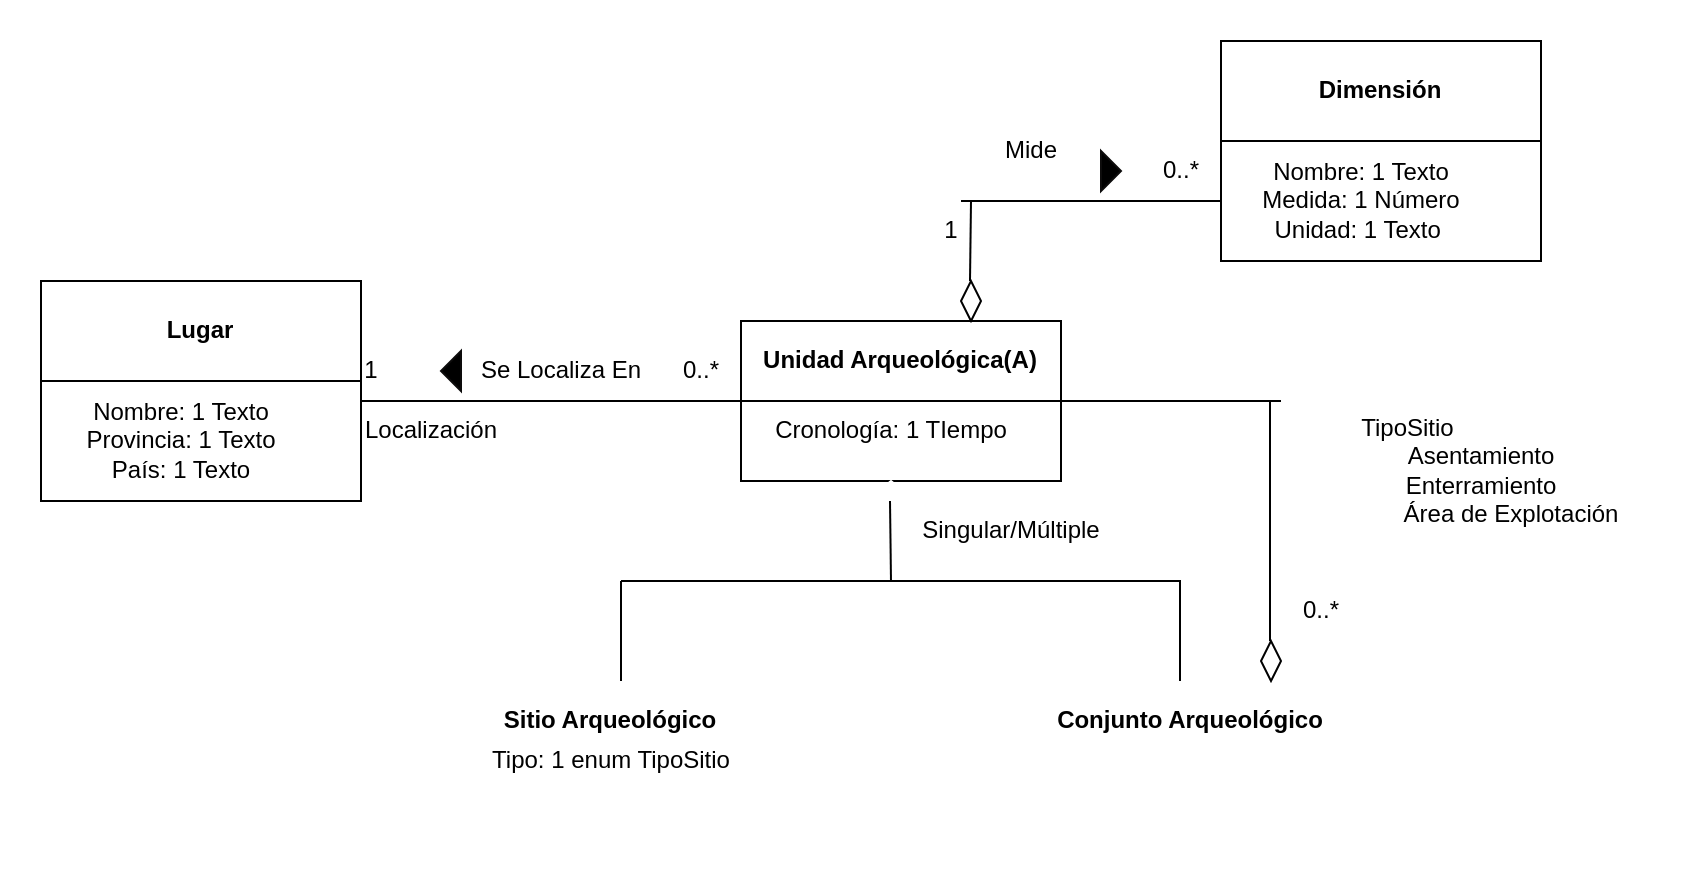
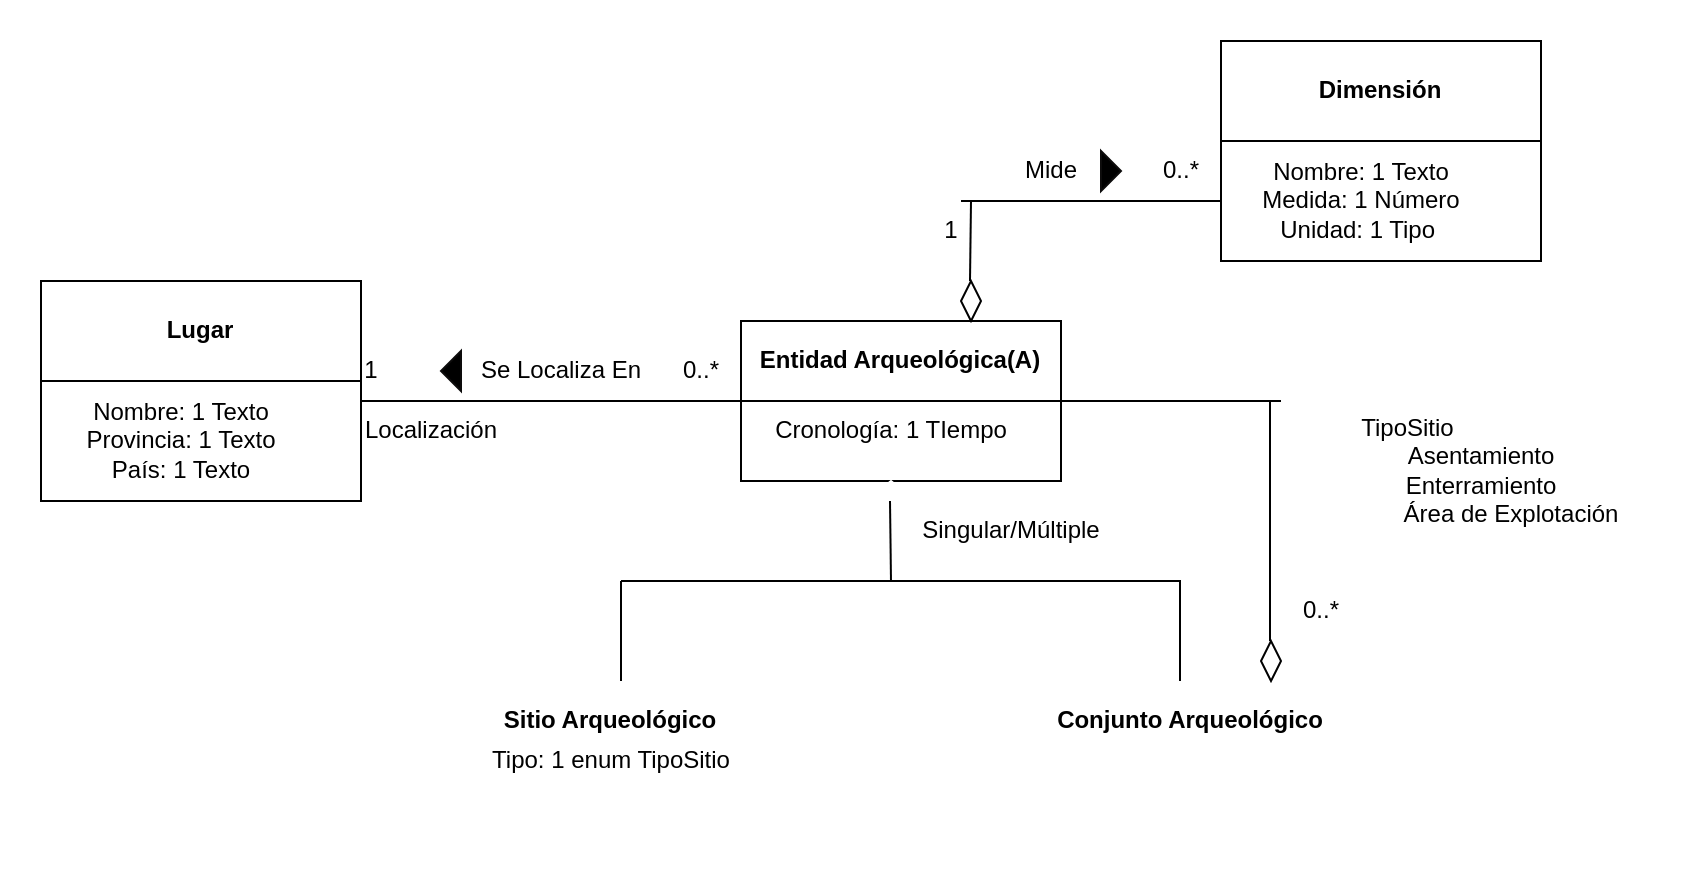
- <mxCell id="19" value="Mide" style="text;html=1;align=center;verticalAlign=middle;resizable=0;points=[];autosize=1;strokeColor=none;fillColor=none;" vertex="1" parent="1"><mxGeometry x="490" y="60" width="50" height="30" as="geometry" /></mxCell>
+ <mxCell id="19" value="Mide" style="text;html=1;align=center;verticalAlign=middle;resizable=0;points=[];autosize=1;strokeColor=none;fillColor=none;" vertex="1" parent="1"><mxGeometry x="500" y="70" width="50" height="30" as="geometry" /></mxCell>
- <mxCell id="5" value="Nombre: 1 Texto&lt;br/&gt;Medida: 1 Número&lt;br/&gt;Unidad: 1 Texto&amp;nbsp;" style="text;html=1;align=center;verticalAlign=middle;resizable=0;points=[];autosize=1;strokeColor=none;fillColor=none;" vertex="1" parent="4"><mxGeometry x="10" y="50" width="120" height="60" as="geometry" /></mxCell>
+ <mxCell id="5" value="Nombre: 1 Texto&lt;br/&gt;Medida: 1 Número&lt;br/&gt;Unidad: 1 Tipo&amp;nbsp;" style="text;html=1;align=center;verticalAlign=middle;resizable=0;points=[];autosize=1;strokeColor=none;fillColor=none;" vertex="1" parent="4"><mxGeometry x="10" y="50" width="120" height="60" as="geometry" /></mxCell>
- <mxCell id="6" value="Unidad Arqueológica(A)" style="swimlane;whiteSpace=wrap;html=1;startSize=40;" vertex="1" parent="1"><mxGeometry x="370" y="160" width="160" height="80" as="geometry" /></mxCell>
+ <mxCell id="6" value="Entidad Arqueológica(A)" style="swimlane;whiteSpace=wrap;html=1;startSize=40;" vertex="1" parent="1"><mxGeometry x="370" y="160" width="160" height="80" as="geometry" /></mxCell>
